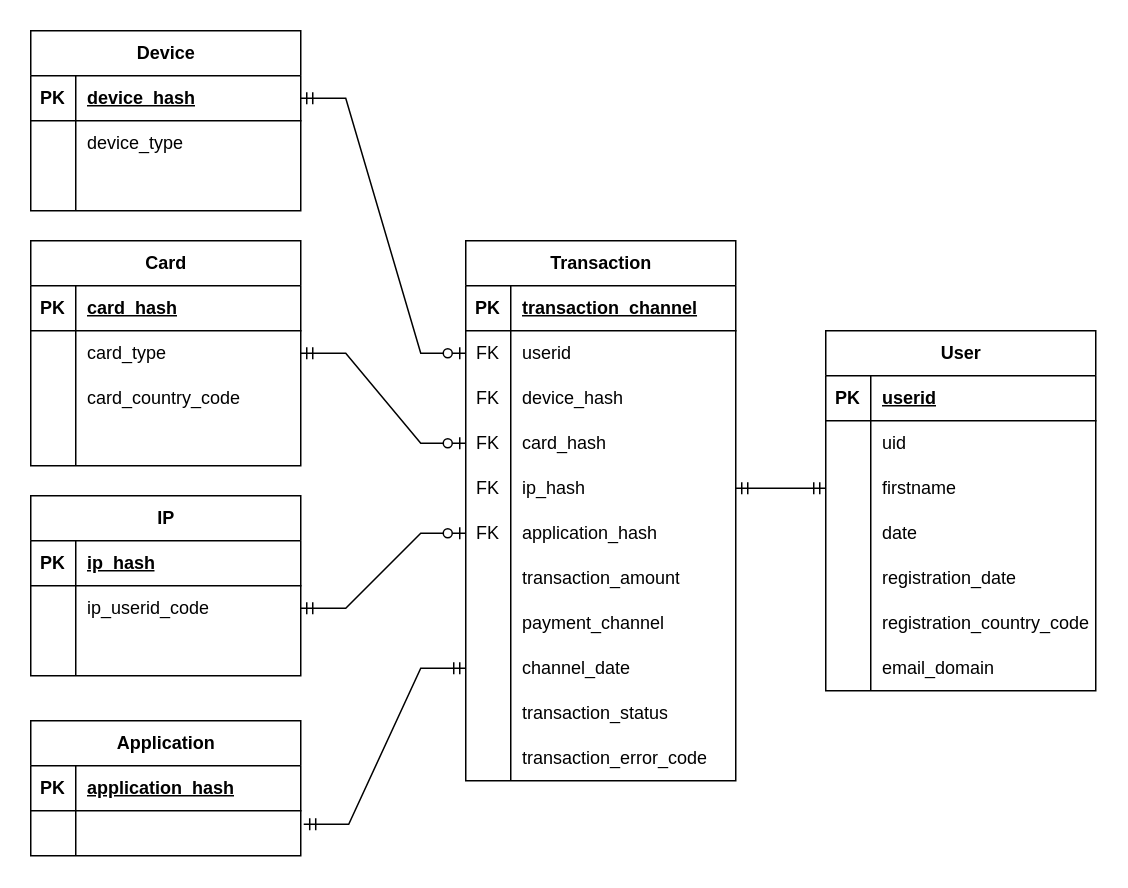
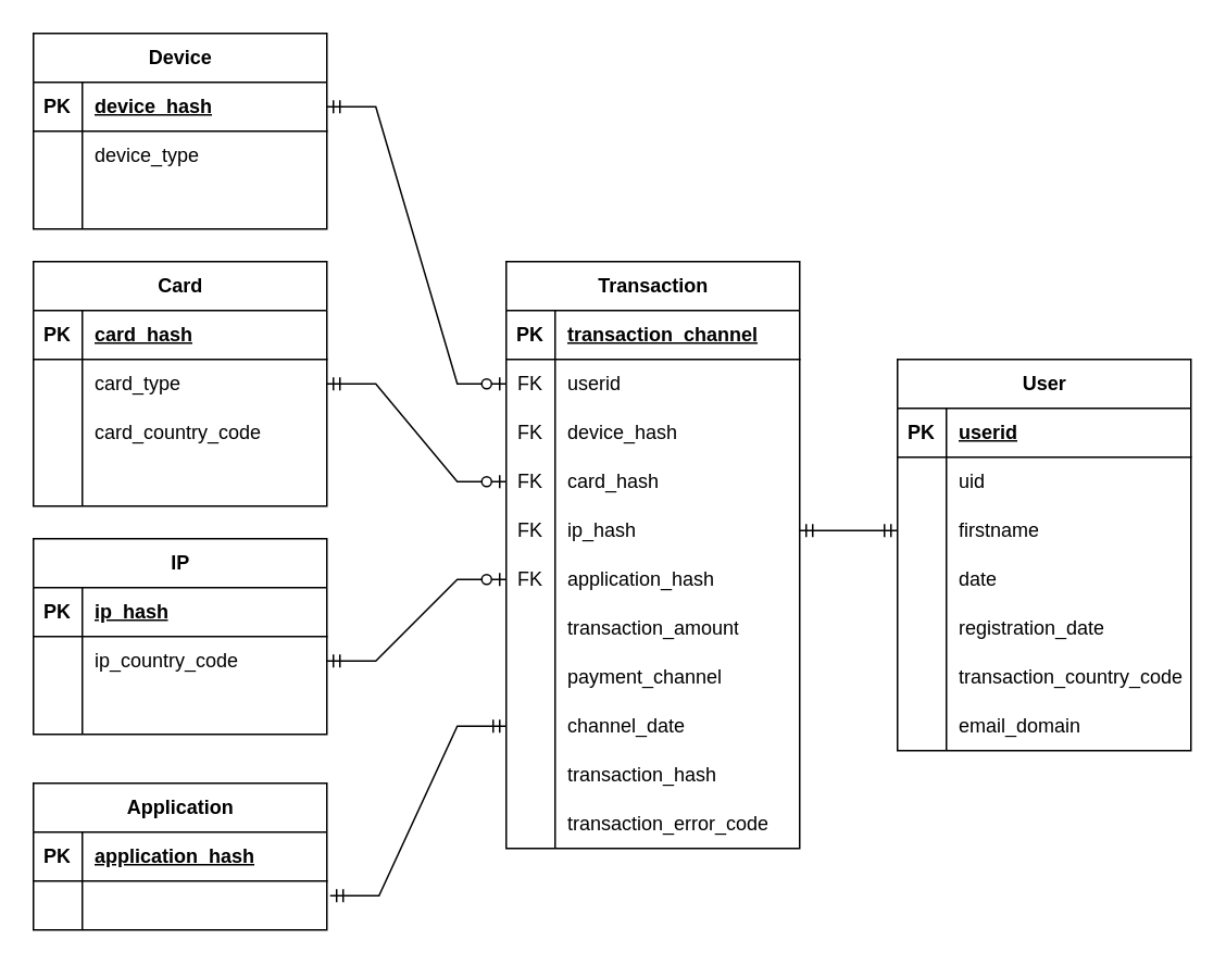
- <mxCell id="36" value="ip_userid_code" style="shape=partialRectangle;connectable=0;fillColor=none;top=0;left=0;bottom=0;right=0;align=left;spacingLeft=6;overflow=hidden;whiteSpace=wrap;html=1;" vertex="1" parent="34"><mxGeometry x="30" width="150" height="30" as="geometry"><mxRectangle width="150" height="30" as="alternateBounds" /></mxGeometry></mxCell>
+ <mxCell id="36" value="ip_country_code" style="shape=partialRectangle;connectable=0;fillColor=none;top=0;left=0;bottom=0;right=0;align=left;spacingLeft=6;overflow=hidden;whiteSpace=wrap;html=1;" vertex="1" parent="34"><mxGeometry x="30" width="150" height="30" as="geometry"><mxRectangle width="150" height="30" as="alternateBounds" /></mxGeometry></mxCell>
- <mxCell id="99" value="registration_country_code" style="shape=partialRectangle;connectable=0;fillColor=none;top=0;left=0;bottom=0;right=0;align=left;spacingLeft=6;overflow=hidden;whiteSpace=wrap;html=1;" vertex="1" parent="97"><mxGeometry x="30" width="150" height="30" as="geometry"><mxRectangle width="150" height="30" as="alternateBounds" /></mxGeometry></mxCell>
+ <mxCell id="99" value="transaction_country_code" style="shape=partialRectangle;connectable=0;fillColor=none;top=0;left=0;bottom=0;right=0;align=left;spacingLeft=6;overflow=hidden;whiteSpace=wrap;html=1;" vertex="1" parent="97"><mxGeometry x="30" width="150" height="30" as="geometry"><mxRectangle width="150" height="30" as="alternateBounds" /></mxGeometry></mxCell>
- <mxCell id="77" value="transaction_status" style="shape=partialRectangle;connectable=0;fillColor=none;top=0;left=0;bottom=0;right=0;align=left;spacingLeft=6;overflow=hidden;whiteSpace=wrap;html=1;" vertex="1" parent="75"><mxGeometry x="30" width="150" height="30" as="geometry"><mxRectangle width="150" height="30" as="alternateBounds" /></mxGeometry></mxCell>
+ <mxCell id="77" value="transaction_hash" style="shape=partialRectangle;connectable=0;fillColor=none;top=0;left=0;bottom=0;right=0;align=left;spacingLeft=6;overflow=hidden;whiteSpace=wrap;html=1;" vertex="1" parent="75"><mxGeometry x="30" width="150" height="30" as="geometry"><mxRectangle width="150" height="30" as="alternateBounds" /></mxGeometry></mxCell>
